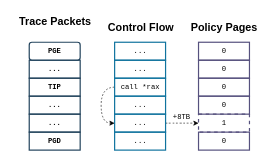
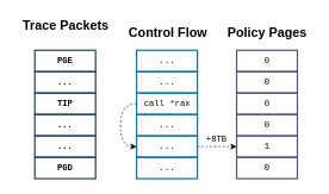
- <mxCell id="10" value="PGE" style="whiteSpace=wrap;html=1;strokeWidth=2;fontSize=12;fontFamily=Courier New;fontStyle=1;strokeColor=#23445d;fillColor=none;rounded=1;" vertex="1" parent="1"><mxGeometry x="48" y="70" width="85" height="30" as="geometry" /></mxCell>
+ <mxCell id="10" value="PGE" style="rounded=0;whiteSpace=wrap;html=1;strokeWidth=2;fontSize=12;fontFamily=Courier New;fontStyle=1;strokeColor=#23445d;fillColor=none;" vertex="1" parent="1"><mxGeometry x="48" y="70" width="85" height="30" as="geometry" /></mxCell>
- <mxCell id="21" value="1" style="rounded=0;whiteSpace=wrap;html=1;strokeWidth=2;fontSize=12;fontFamily=Courier New;strokeColor=#56517e;fillColor=none;dashed=1;" vertex="1" parent="1"><mxGeometry x="330.5" y="190" width="85" height="30" as="geometry" /></mxCell>
+ <mxCell id="21" value="1" style="rounded=0;whiteSpace=wrap;html=1;strokeWidth=2;fontSize=12;fontFamily=Courier New;strokeColor=#56517e;fillColor=none;" vertex="1" parent="1"><mxGeometry x="330.5" y="190" width="85" height="30" as="geometry" /></mxCell>
